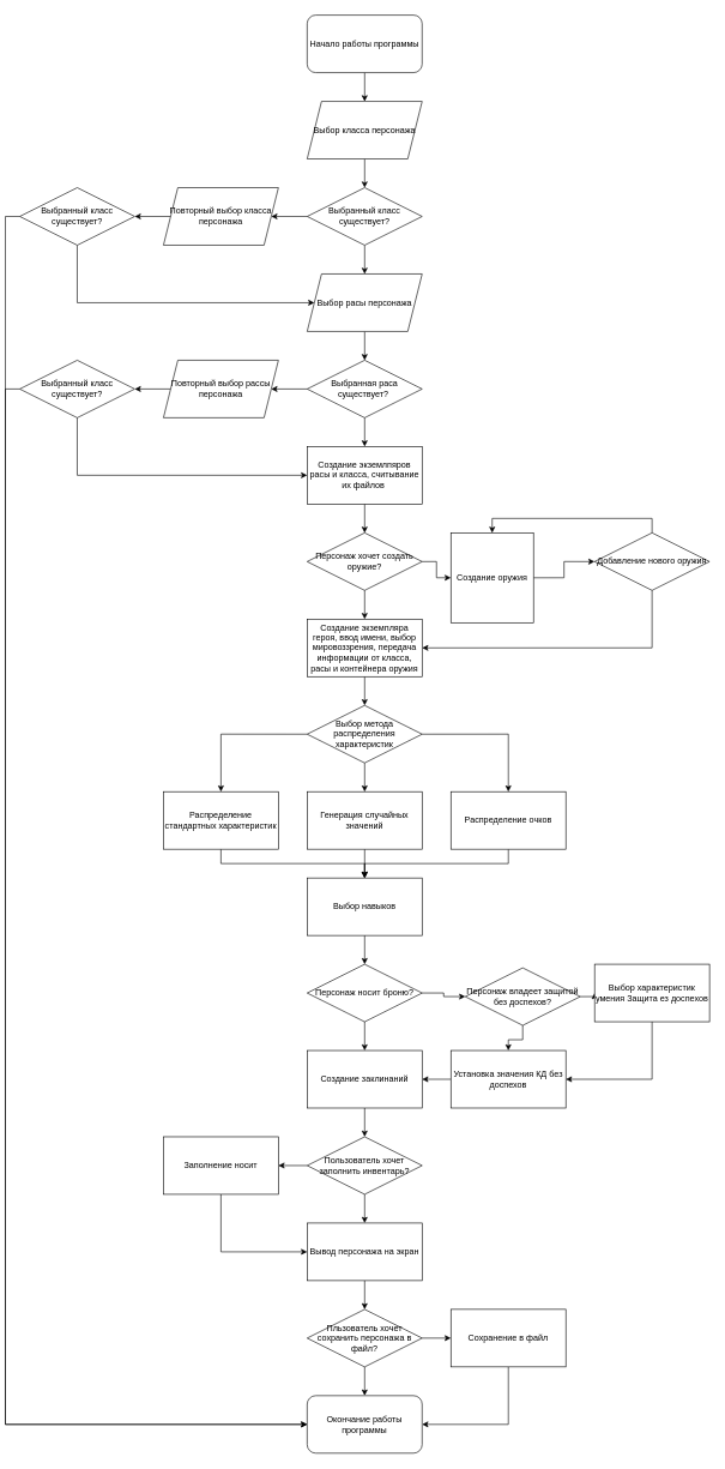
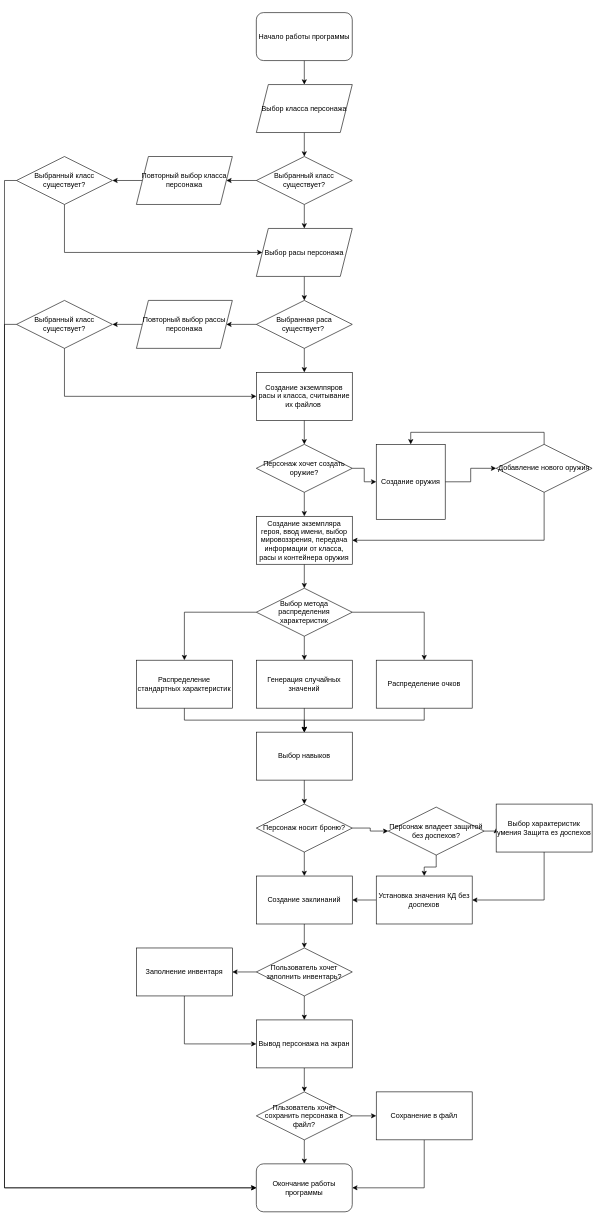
- <mxCell id="64" value="Заполнение носит" style="rounded=0;whiteSpace=wrap;html=1;" vertex="1" parent="1"><mxGeometry x="220" y="1580" width="160" height="80" as="geometry" /></mxCell>
+ <mxCell id="64" value="Заполнение инвентаря" style="rounded=0;whiteSpace=wrap;html=1;" vertex="1" parent="1"><mxGeometry x="220" y="1580" width="160" height="80" as="geometry" /></mxCell>
